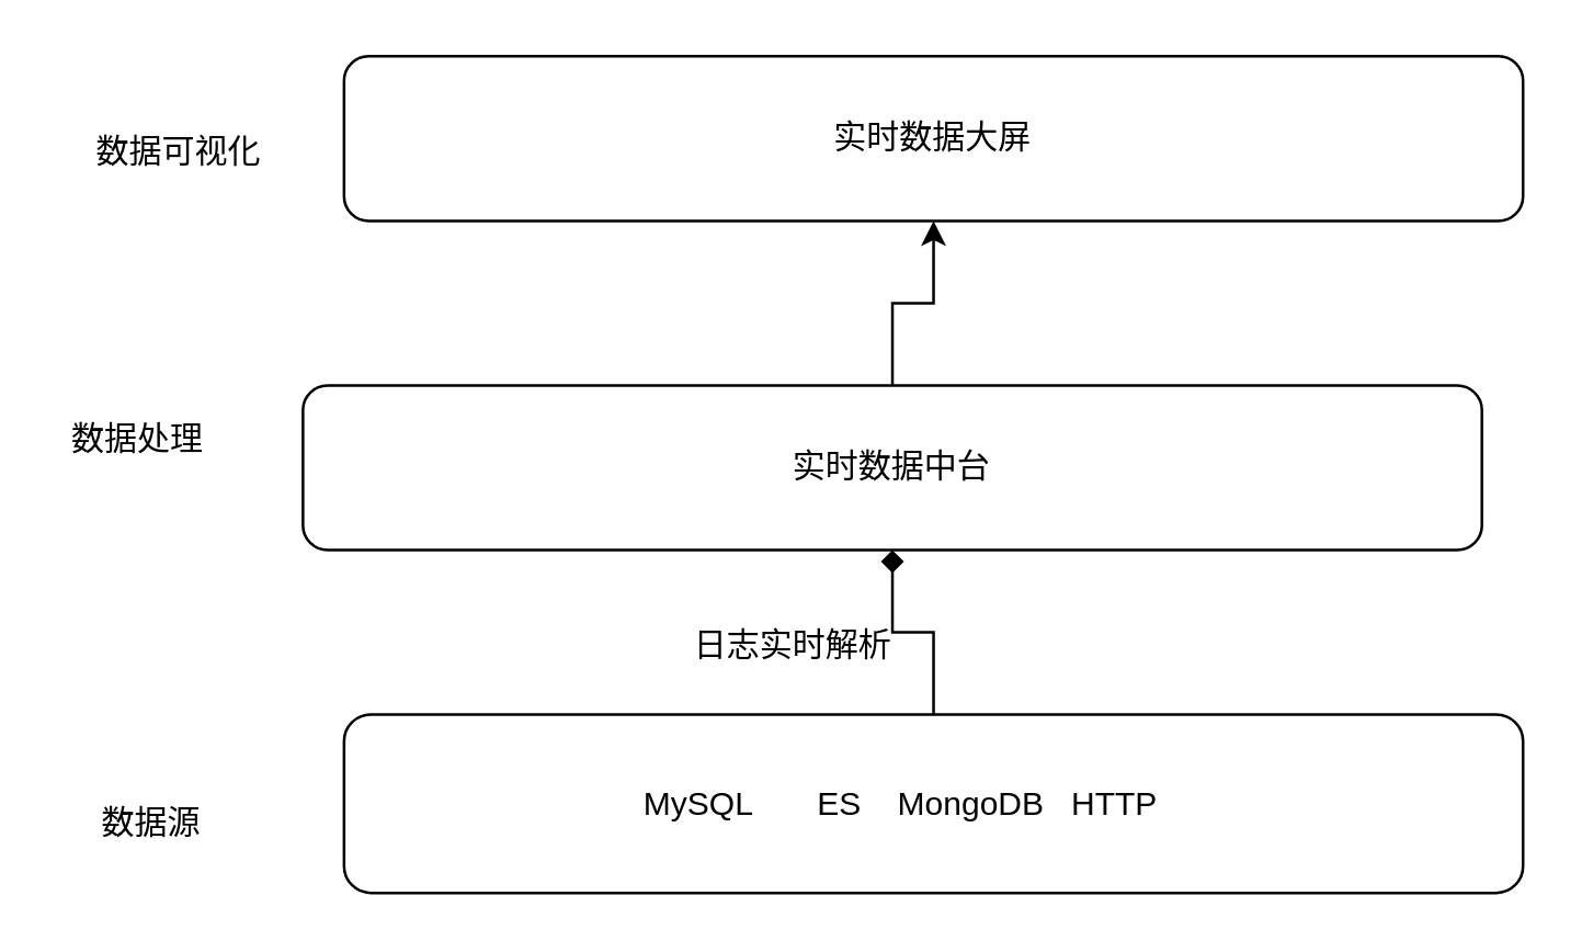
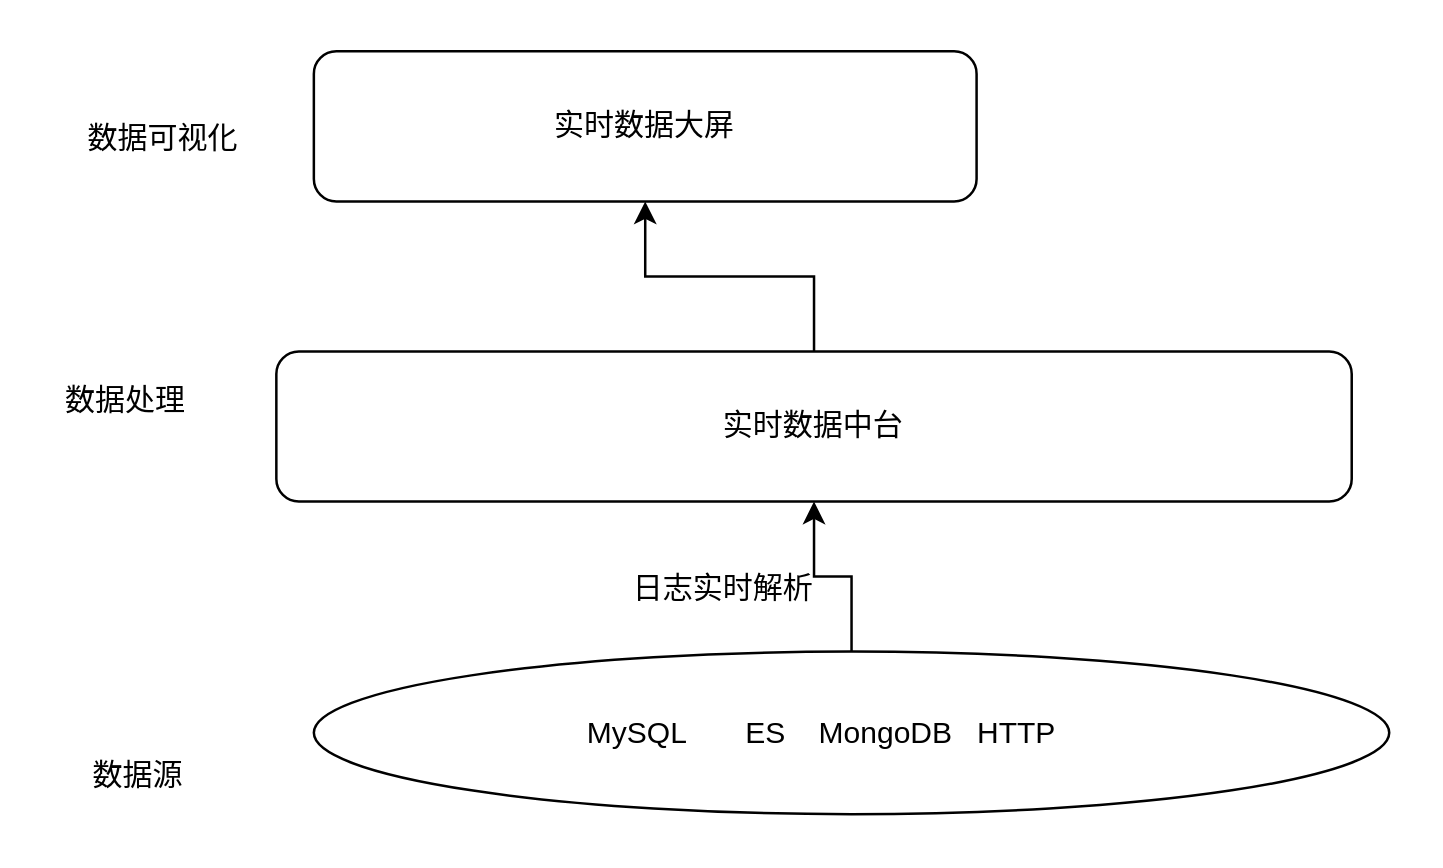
- <mxCell id="2" value="实时数据大屏" style="rounded=1;whiteSpace=wrap;html=1;" vertex="1" parent="1"><mxGeometry x="125" y="20" width="430" height="60" as="geometry" /></mxCell>
+ <mxCell id="2" value="实时数据大屏" style="rounded=1;whiteSpace=wrap;html=1;" vertex="1" parent="1"><mxGeometry x="125" y="20" width="265" height="60" as="geometry" /></mxCell>
- <mxCell id="7" value="" style="edgeStyle=orthogonalEdgeStyle;rounded=0;orthogonalLoop=1;jettySize=auto;html=1;endArrow=diamond;" edge="1" parent="1" source="8" target="5"><mxGeometry relative="1" as="geometry" /></mxCell>
+ <mxCell id="7" value="" style="edgeStyle=orthogonalEdgeStyle;rounded=0;orthogonalLoop=1;jettySize=auto;html=1;" edge="1" parent="1" source="8" target="5"><mxGeometry relative="1" as="geometry" /></mxCell>
- <mxCell id="8" value="MySQL&amp;nbsp; &amp;nbsp; &amp;nbsp; &amp;nbsp;ES&amp;nbsp; &amp;nbsp; MongoDB&amp;nbsp; &amp;nbsp;HTTP&amp;nbsp; &amp;nbsp; &amp;nbsp; &amp;nbsp;" style="rounded=1;whiteSpace=wrap;html=1;" vertex="1" parent="1"><mxGeometry x="125" y="260" width="430" height="65" as="geometry" /></mxCell>
+ <mxCell id="8" value="MySQL&amp;nbsp; &amp;nbsp; &amp;nbsp; &amp;nbsp;ES&amp;nbsp; &amp;nbsp; MongoDB&amp;nbsp; &amp;nbsp;HTTP&amp;nbsp; &amp;nbsp; &amp;nbsp; &amp;nbsp;" style="ellipse;whiteSpace=wrap;html=1;" vertex="1" parent="1"><mxGeometry x="125" y="260" width="430" height="65" as="geometry" /></mxCell>
- <mxCell id="9" value="数据源" style="text;html=1;strokeColor=none;fillColor=none;align=center;verticalAlign=middle;whiteSpace=wrap;rounded=0;" vertex="1" parent="1"><mxGeometry x="25" y="285" width="60" height="30" as="geometry" /></mxCell>
+ <mxCell id="9" value="数据源" style="text;html=1;strokeColor=none;fillColor=none;align=center;verticalAlign=middle;whiteSpace=wrap;rounded=0;" vertex="1" parent="1"><mxGeometry x="25" y="295" width="60" height="30" as="geometry" /></mxCell>
